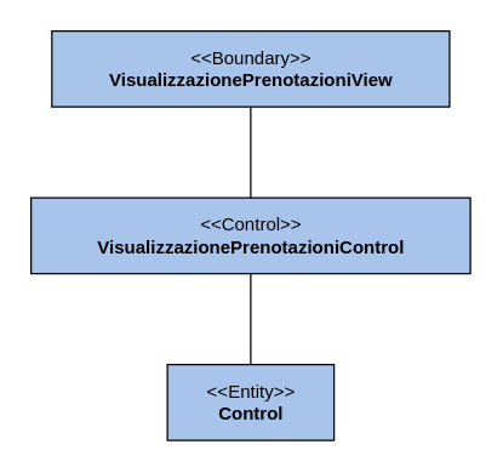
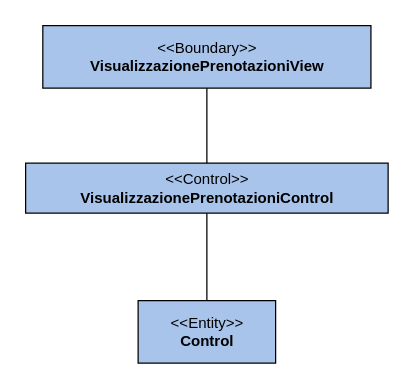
- <mxCell id="4" value="&amp;lt;&amp;lt;Control&amp;gt;&amp;gt;&lt;br&gt;&lt;b&gt;VisualizzazionePrenotazioniControl&lt;br&gt;&lt;/b&gt;" style="html=1;fillColor=#A9C4EB;" vertex="1" parent="1"><mxGeometry x="20" y="130" width="290" height="50" as="geometry" /></mxCell>
+ <mxCell id="4" value="&amp;lt;&amp;lt;Control&amp;gt;&amp;gt;&lt;br&gt;&lt;b&gt;VisualizzazionePrenotazioniControl&lt;br&gt;&lt;/b&gt;" style="html=1;fillColor=#A9C4EB;" vertex="1" parent="1"><mxGeometry x="20" y="130" width="290" height="40" as="geometry" /></mxCell>
